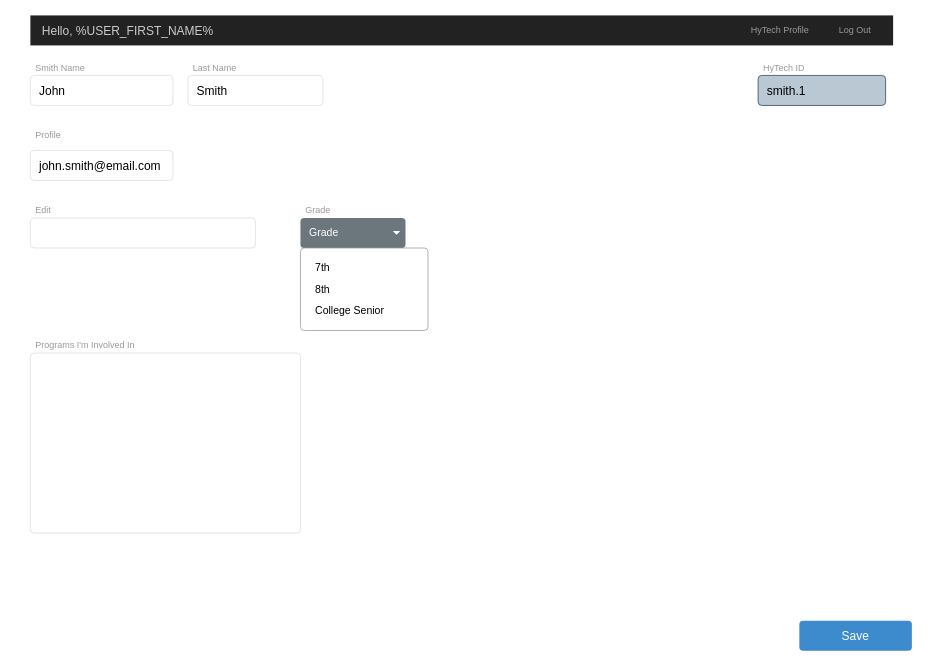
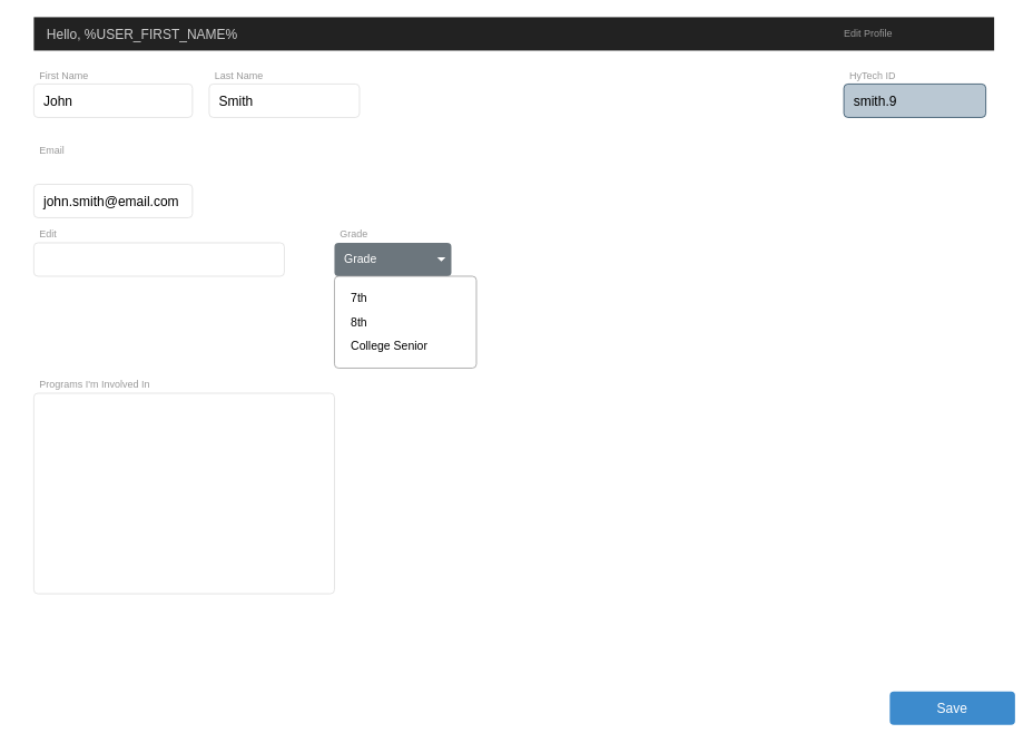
- <mxCell id="4" value="HyTech Profile" style="html=1;shadow=0;dashed=0;fillColor=none;strokeColor=none;shape=mxgraph.bootstrap.rect;fontColor=#999999;whiteSpace=wrap;" parent="2" vertex="1"><mxGeometry x="948.75" width="100.625" height="40" as="geometry" /></mxCell>
+ <mxCell id="4" value="Edit Profile" style="html=1;shadow=0;dashed=0;fillColor=none;strokeColor=none;shape=mxgraph.bootstrap.rect;fontColor=#999999;whiteSpace=wrap;" parent="2" vertex="1"><mxGeometry x="948.75" width="100.625" height="40" as="geometry" /></mxCell>
- <mxCell id="5" value="Log Out" style="html=1;shadow=0;dashed=0;fillColor=none;strokeColor=none;shape=mxgraph.bootstrap.rect;fontColor=#999999;whiteSpace=wrap;" parent="2" vertex="1"><mxGeometry x="1049.375" width="100.625" height="40" as="geometry" /></mxCell>
- <mxCell id="6" value="Smith Name" style="html=1;shadow=0;dashed=0;shape=mxgraph.bootstrap.rect;strokeColor=none;fillColor=none;fontColor=#999999;align=left;spacingLeft=5;whiteSpace=wrap;rounded=0;" parent="1" vertex="1"><mxGeometry x="40" y="80" width="200" height="20" as="geometry" /></mxCell>
+ <mxCell id="6" value="First Name" style="html=1;shadow=0;dashed=0;shape=mxgraph.bootstrap.rect;strokeColor=none;fillColor=none;fontColor=#999999;align=left;spacingLeft=5;whiteSpace=wrap;rounded=0;" parent="1" vertex="1"><mxGeometry x="40" y="80" width="200" height="20" as="geometry" /></mxCell>
- <mxCell id="25" value="smith.1" style="html=1;shadow=0;dashed=0;shape=mxgraph.bootstrap.rrect;rSize=5;strokeColor=#23445d;;align=left;spacingLeft=10;fontSize=16;whiteSpace=wrap;rounded=0;fillColor=#bac8d3;" parent="1" vertex="1"><mxGeometry x="1010" y="100" width="170" height="40" as="geometry" /></mxCell>
+ <mxCell id="25" value="smith.9" style="html=1;shadow=0;dashed=0;shape=mxgraph.bootstrap.rrect;rSize=5;strokeColor=#23445d;;align=left;spacingLeft=10;fontSize=16;whiteSpace=wrap;rounded=0;fillColor=#bac8d3;" parent="1" vertex="1"><mxGeometry x="1010" y="100" width="170" height="40" as="geometry" /></mxCell>
- <mxCell id="12" value="Profile" style="html=1;shadow=0;dashed=0;shape=mxgraph.bootstrap.rect;strokeColor=none;fillColor=none;fontColor=#999999;align=left;spacingLeft=5;whiteSpace=wrap;rounded=0;" parent="1" vertex="1"><mxGeometry x="40" y="170" width="200" height="20" as="geometry" /></mxCell>
+ <mxCell id="12" value="Email" style="html=1;shadow=0;dashed=0;shape=mxgraph.bootstrap.rect;strokeColor=none;fillColor=none;fontColor=#999999;align=left;spacingLeft=5;whiteSpace=wrap;rounded=0;" parent="1" vertex="1"><mxGeometry x="40" y="170" width="200" height="20" as="geometry" /></mxCell>
- <mxCell id="13" value="john.smith@email.com" style="html=1;shadow=0;dashed=0;shape=mxgraph.bootstrap.rrect;rSize=5;strokeColor=#dddddd;align=left;spacingLeft=10;fontSize=16;whiteSpace=wrap;rounded=0;" parent="1" vertex="1"><mxGeometry x="40" y="200" width="190" height="40" as="geometry" /></mxCell>
+ <mxCell id="13" value="john.smith@email.com" style="html=1;shadow=0;dashed=0;shape=mxgraph.bootstrap.rrect;rSize=5;strokeColor=#dddddd;align=left;spacingLeft=10;fontSize=16;whiteSpace=wrap;rounded=0;" parent="1" vertex="1"><mxGeometry x="40" y="220" width="190" height="40" as="geometry" /></mxCell>
